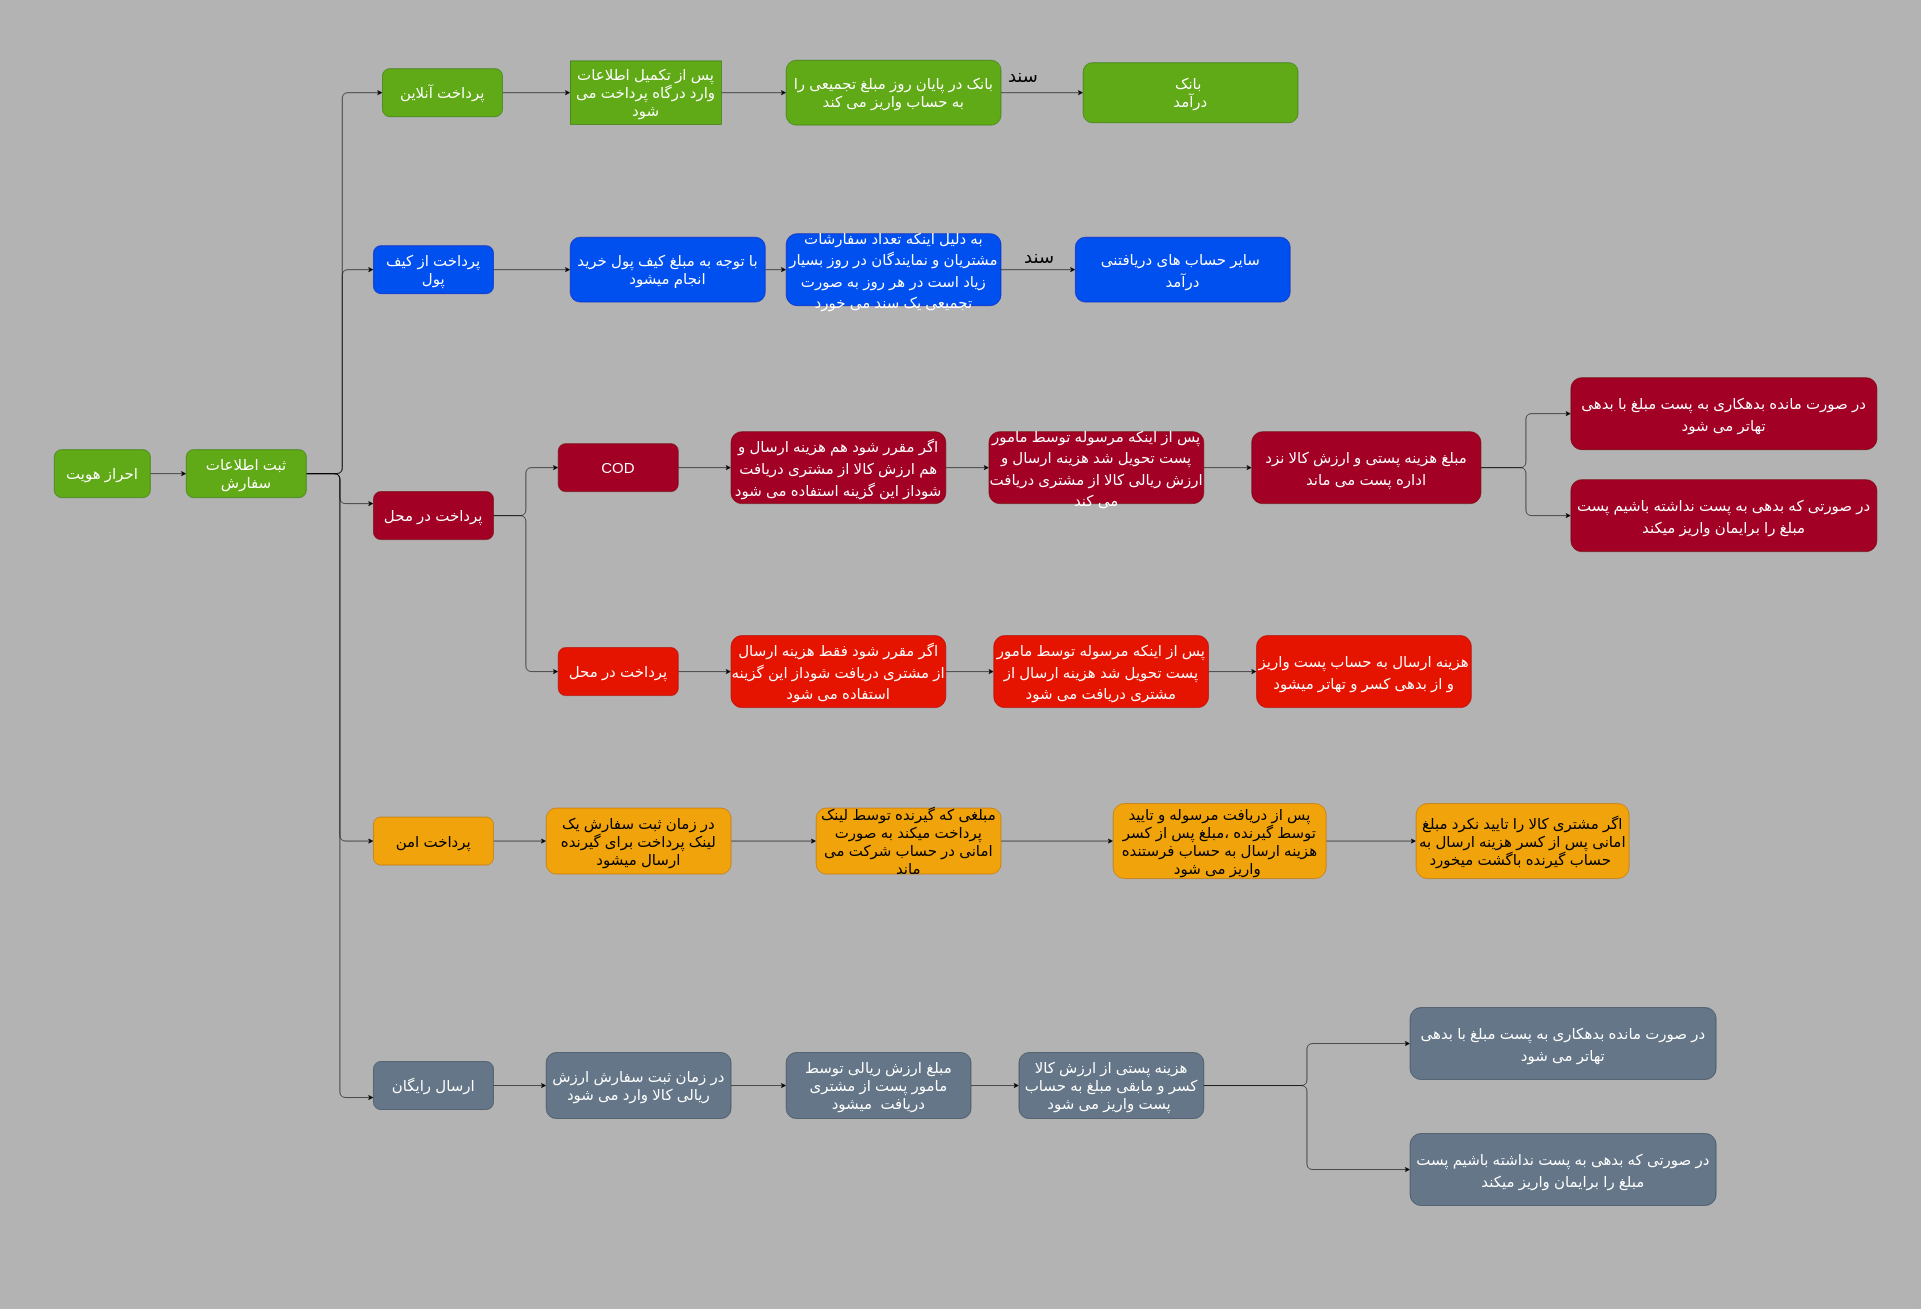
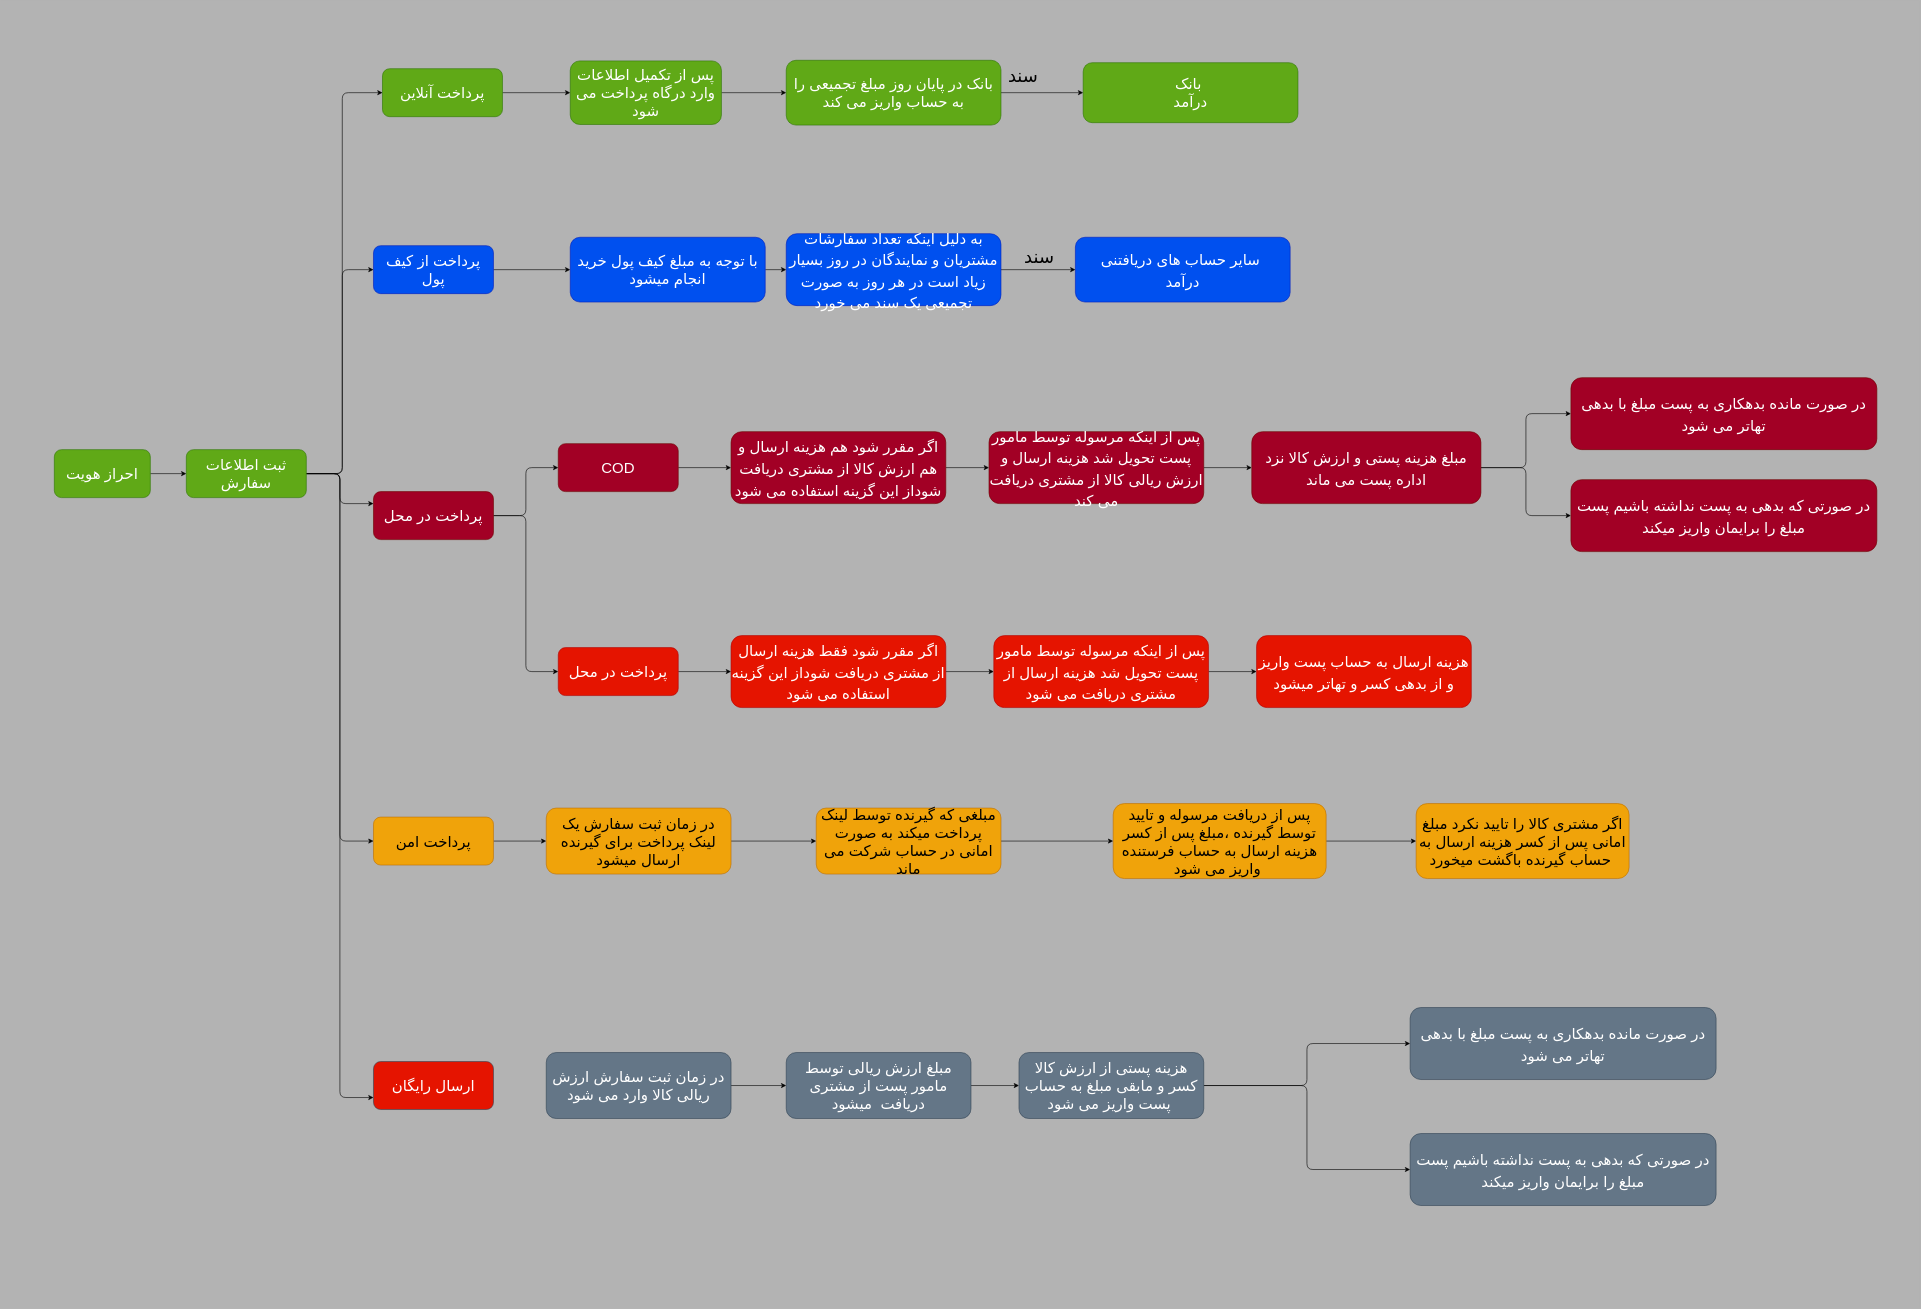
- <mxCell id="16" value="&lt;font style=&quot;font-size: 25px;&quot;&gt;پس از تکمیل اطلاعات وارد درگاه پرداخت می شود&lt;/font&gt;" style="whiteSpace=wrap;html=1;fillColor=#60a917;fontColor=#ffffff;strokeColor=#2D7600;rounded=0;" parent="1" vertex="1"><mxGeometry x="950" y="101" width="252" height="106" as="geometry" /></mxCell>
+ <mxCell id="16" value="&lt;font style=&quot;font-size: 25px;&quot;&gt;پس از تکمیل اطلاعات وارد درگاه پرداخت می شود&lt;/font&gt;" style="rounded=1;whiteSpace=wrap;html=1;fillColor=#60a917;fontColor=#ffffff;strokeColor=#2D7600;" parent="1" vertex="1"><mxGeometry x="950" y="101" width="252" height="106" as="geometry" /></mxCell>
- <mxCell id="57" value="&lt;font style=&quot;font-size: 25px;&quot;&gt;ارسال رایگان&lt;/font&gt;" style="rounded=1;whiteSpace=wrap;html=1;fillColor=#647687;fontColor=#ffffff;strokeColor=#314354;fontSize=25;" vertex="1" parent="1"><mxGeometry x="622" y="1769" width="200" height="80" as="geometry" /></mxCell>
+ <mxCell id="57" value="&lt;font style=&quot;font-size: 25px;&quot;&gt;ارسال رایگان&lt;/font&gt;" style="rounded=1;whiteSpace=wrap;html=1;fillColor=#e51400;fontColor=#ffffff;strokeColor=#314354;fontSize=25;" vertex="1" parent="1"><mxGeometry x="622" y="1769" width="200" height="80" as="geometry" /></mxCell>
- <mxCell id="56" style="edgeStyle=orthogonalEdgeStyle;html=1;exitX=1;exitY=0.5;exitDx=0;exitDy=0;" edge="1" parent="1" source="57" target="59"><mxGeometry relative="1" as="geometry" /></mxCell>
